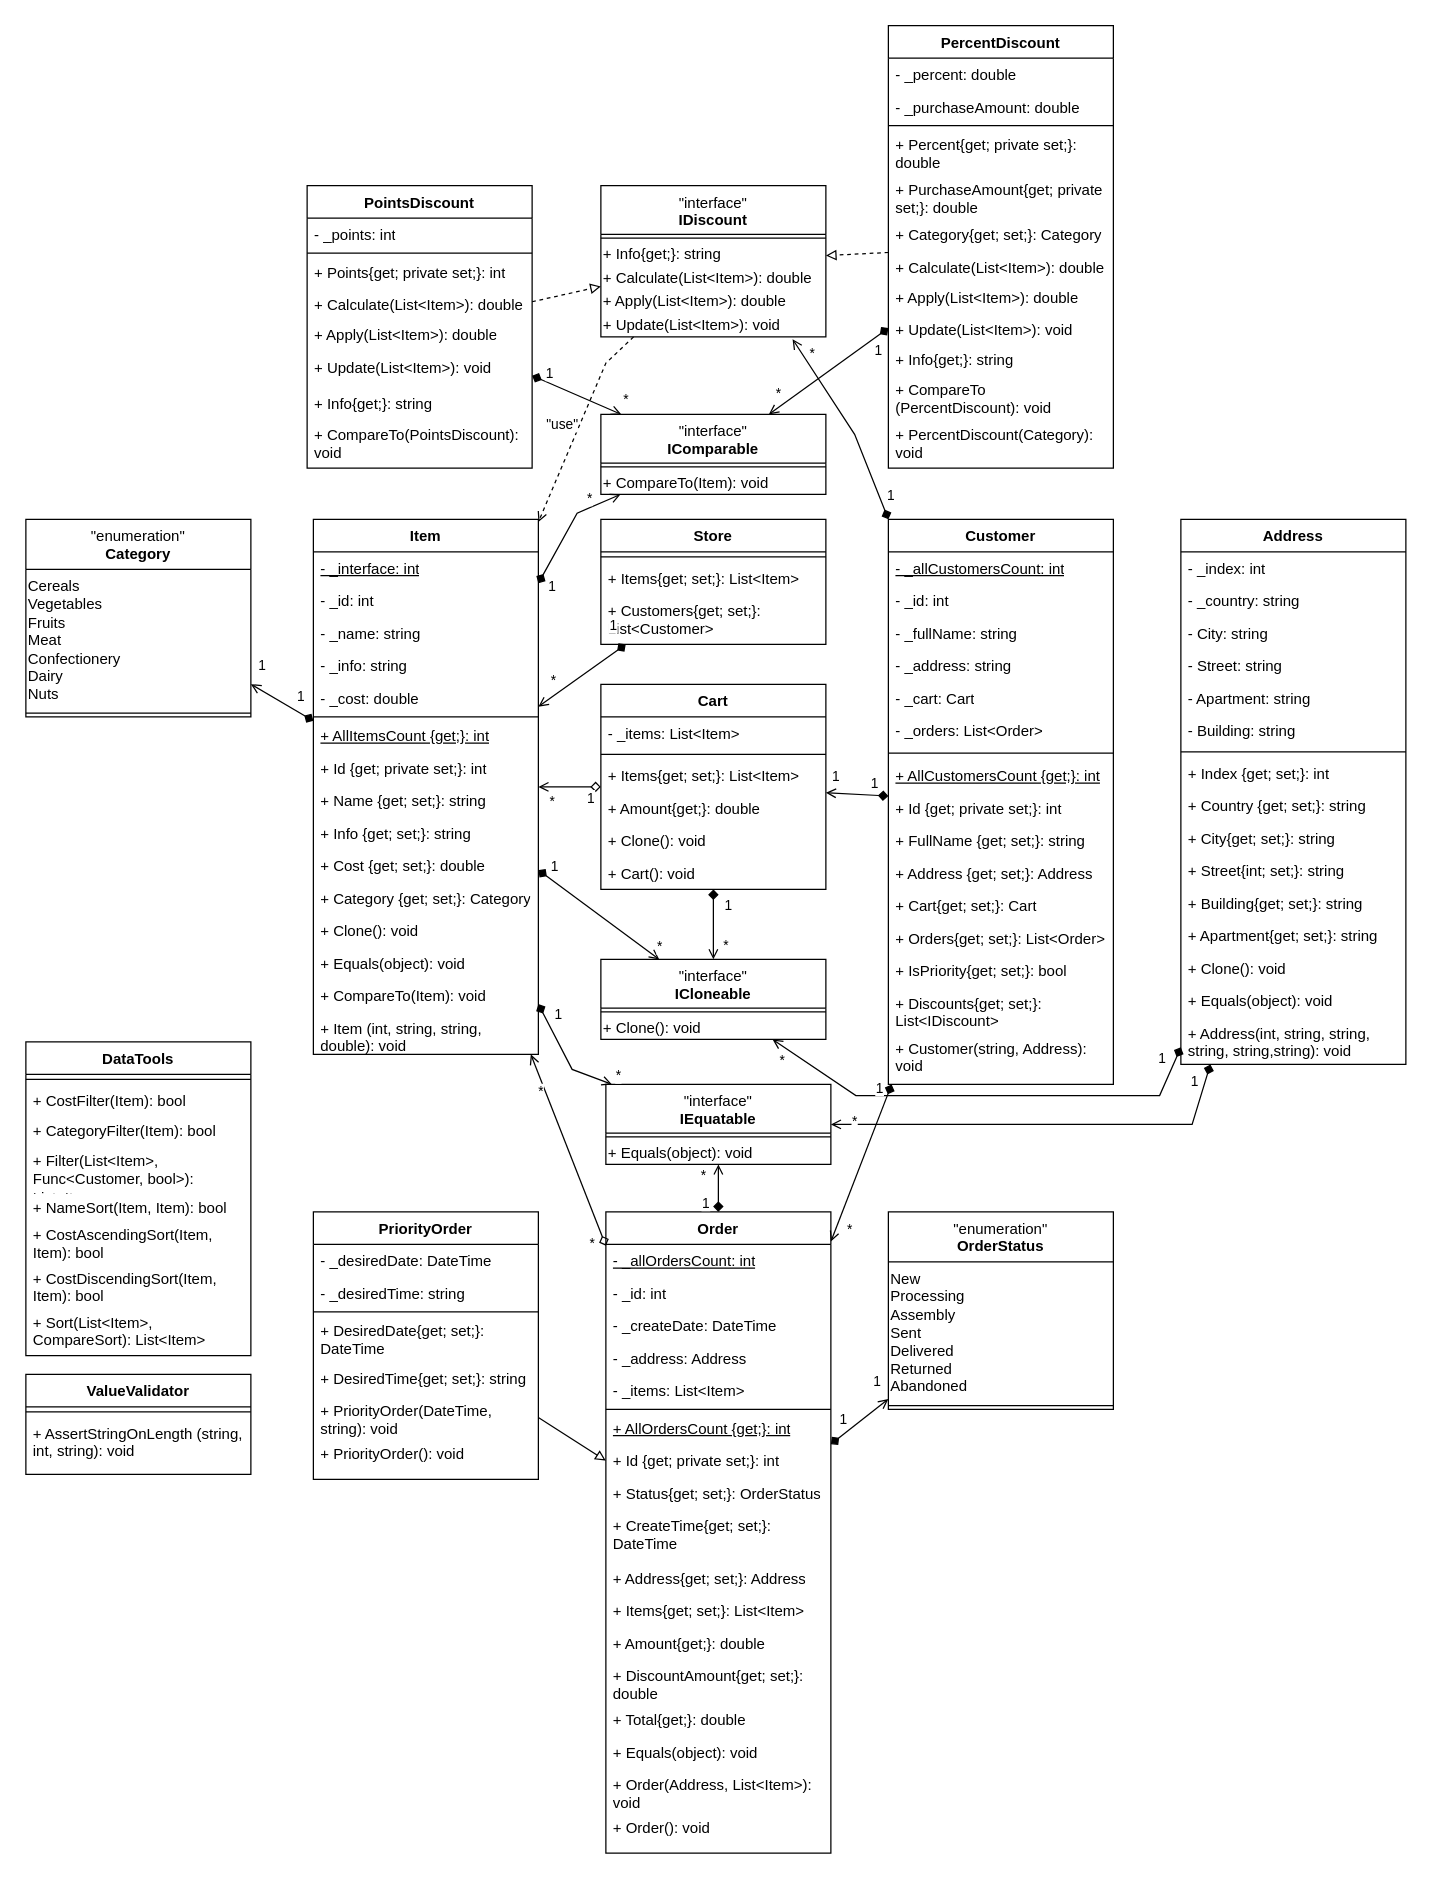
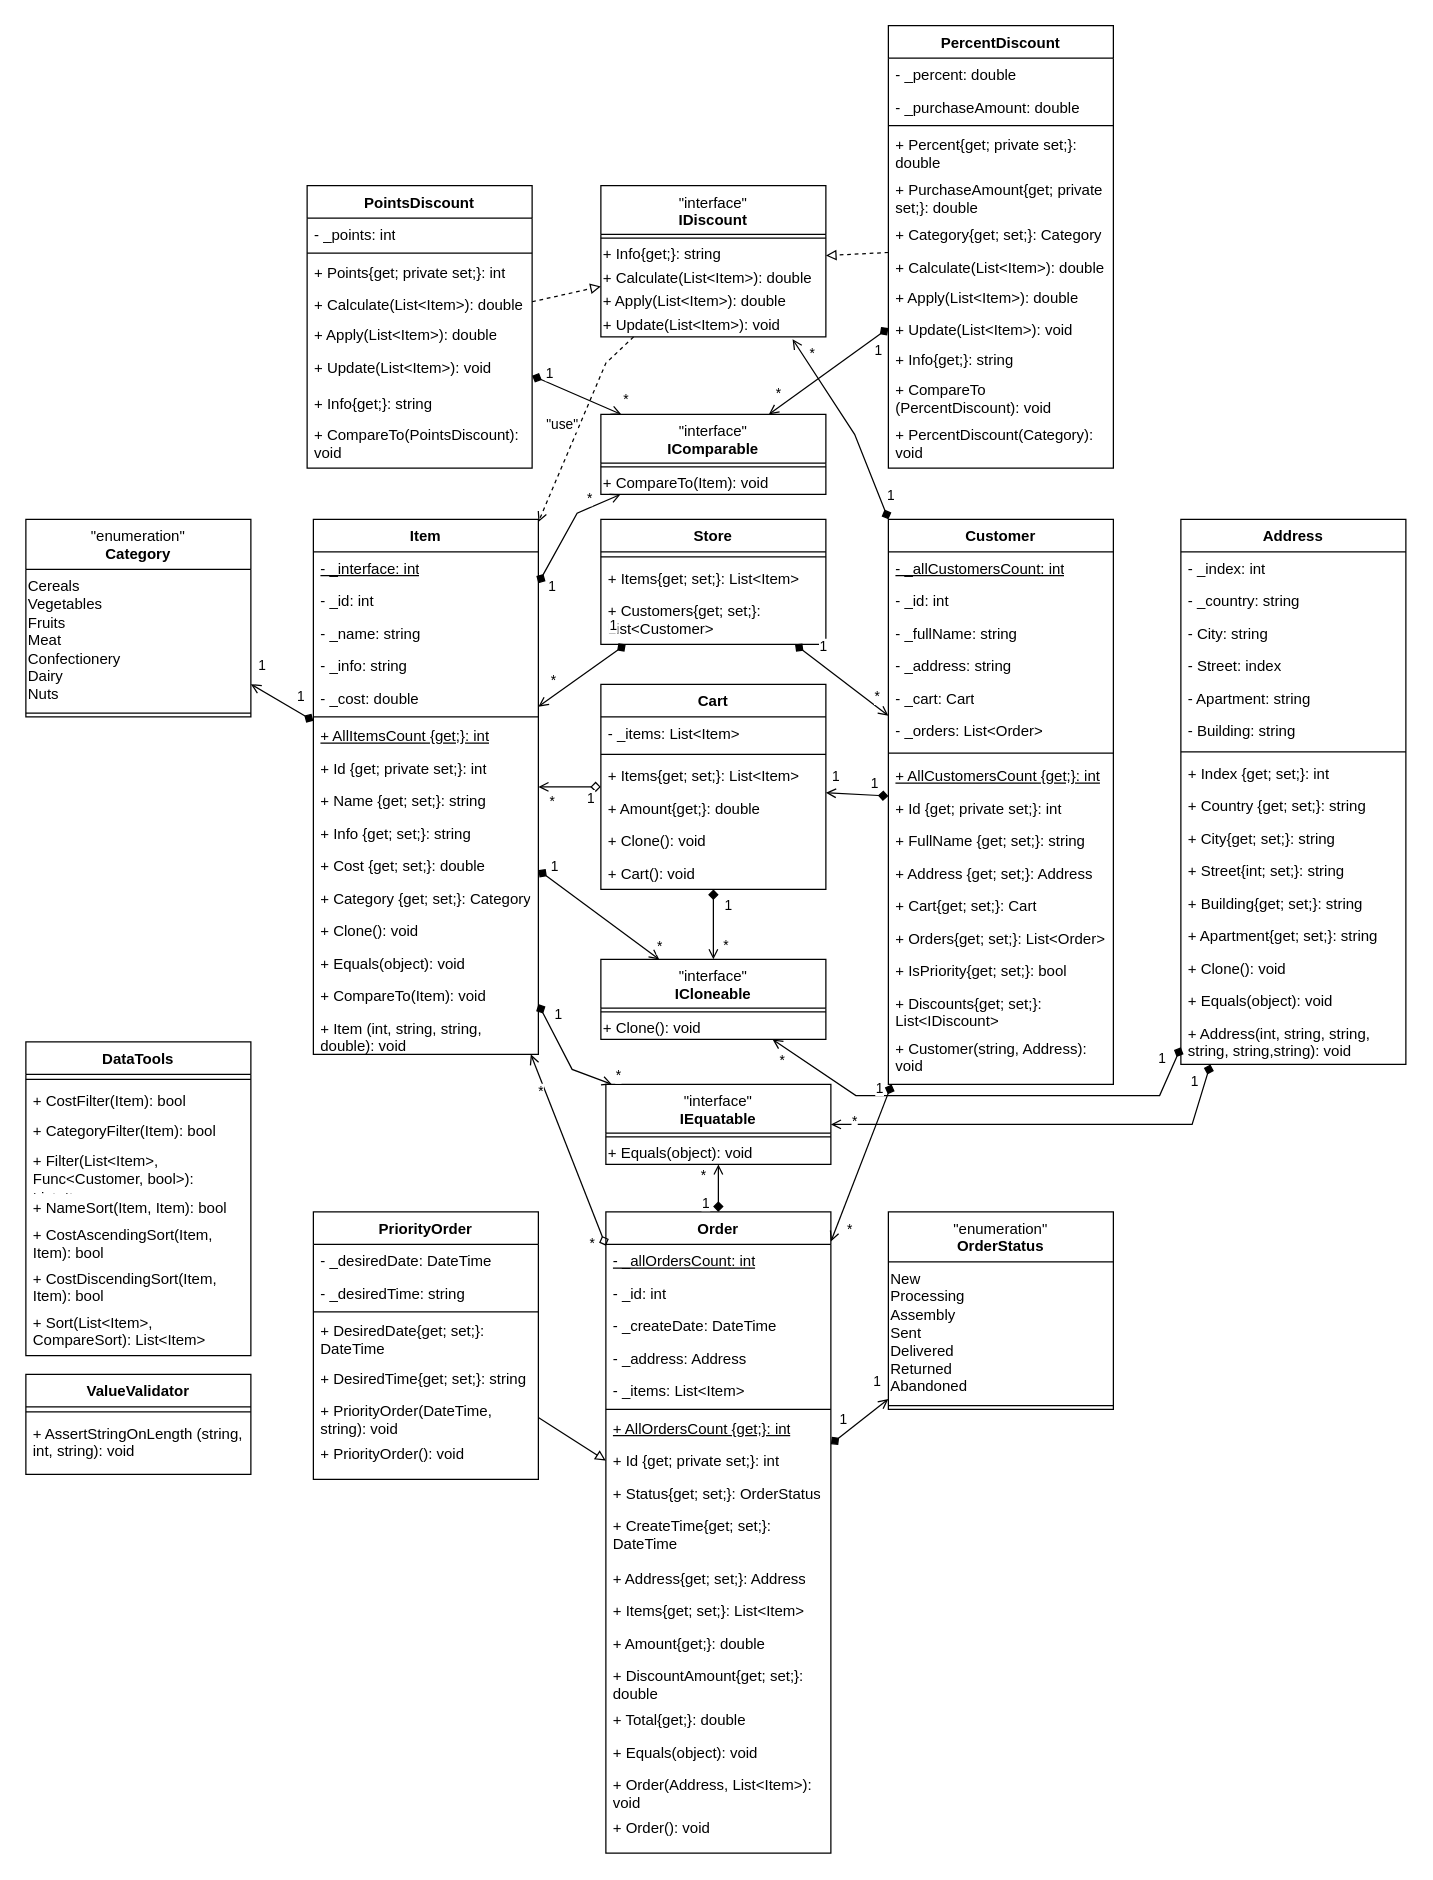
- <mxCell id="29" value="- Street: string" style="text;strokeColor=none;fillColor=none;align=left;verticalAlign=top;spacingLeft=4;spacingRight=4;overflow=hidden;rotatable=0;points=[[0,0.5],[1,0.5]];portConstraint=eastwest;whiteSpace=wrap;html=1;" parent="25" vertex="1"><mxGeometry y="104" width="180" height="26" as="geometry" /></mxCell>
+ <mxCell id="29" value="- Street: index" style="text;strokeColor=none;fillColor=none;align=left;verticalAlign=top;spacingLeft=4;spacingRight=4;overflow=hidden;rotatable=0;points=[[0,0.5],[1,0.5]];portConstraint=eastwest;whiteSpace=wrap;html=1;" parent="25" vertex="1"><mxGeometry y="104" width="180" height="26" as="geometry" /></mxCell>
+ <mxCell id="46" value="" style="endArrow=open;html=1;rounded=0;startArrow=diamond;startFill=1;endFill=0;" parent="1" source="42" target="155" edge="1"><mxGeometry width="50" height="50" relative="1" as="geometry"><mxPoint x="900" y="517" as="sourcePoint" /><mxPoint x="970" y="518" as="targetPoint" /></mxGeometry></mxCell>
+ <mxCell id="47" value="1" style="edgeLabel;html=1;align=center;verticalAlign=middle;resizable=0;points=[];" parent="46" vertex="1" connectable="0"><mxGeometry x="-0.881" y="2" relative="1" as="geometry"><mxPoint x="16" y="-1" as="offset" /></mxGeometry></mxCell>
+ <mxCell id="48" value="*" style="edgeLabel;html=1;align=center;verticalAlign=middle;resizable=0;points=[];" parent="46" vertex="1" connectable="0"><mxGeometry x="0.871" y="3" relative="1" as="geometry"><mxPoint x="-7" y="-10" as="offset" /></mxGeometry></mxCell>
